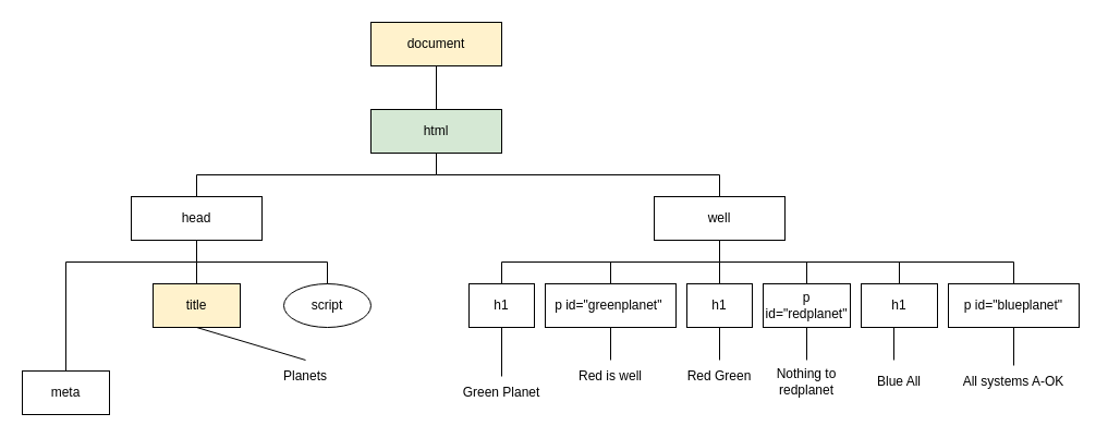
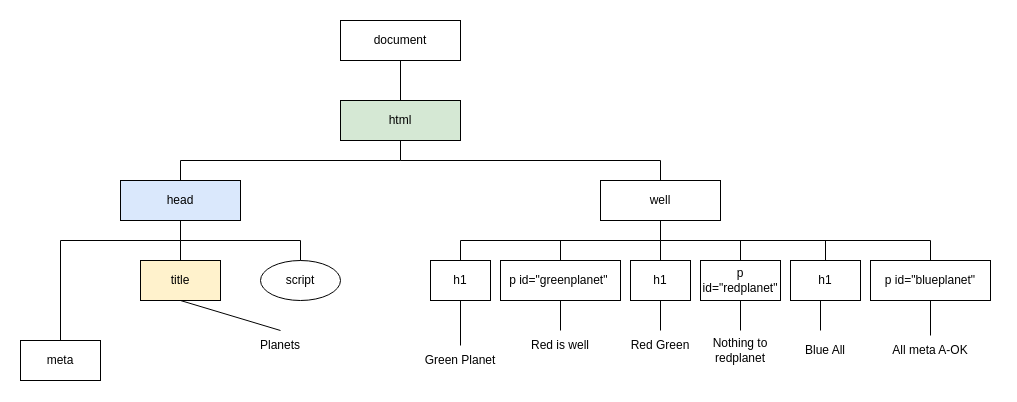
- <mxCell id="2" value="document" style="rounded=0;whiteSpace=wrap;html=1;fillColor=#fff2cc;" vertex="1" parent="1"><mxGeometry x="340" y="20" width="120" height="40" as="geometry" /></mxCell>
+ <mxCell id="2" value="document" style="rounded=0;whiteSpace=wrap;html=1;" vertex="1" parent="1"><mxGeometry x="340" y="20" width="120" height="40" as="geometry" /></mxCell>
- <mxCell id="5" value="head" style="rounded=0;whiteSpace=wrap;html=1;" vertex="1" parent="1"><mxGeometry x="120" y="180" width="120" height="40" as="geometry" /></mxCell>
+ <mxCell id="5" value="head" style="rounded=0;whiteSpace=wrap;html=1;fillColor=#dae8fc;" vertex="1" parent="1"><mxGeometry x="120" y="180" width="120" height="40" as="geometry" /></mxCell>
- <mxCell id="47" value="All systems A-OK" style="text;html=1;strokeColor=none;fillColor=none;align=center;verticalAlign=middle;whiteSpace=wrap;rounded=0;" vertex="1" parent="1"><mxGeometry x="865" y="335" width="130" height="30" as="geometry" /></mxCell>
+ <mxCell id="47" value="All meta A-OK" style="text;html=1;strokeColor=none;fillColor=none;align=center;verticalAlign=middle;whiteSpace=wrap;rounded=0;" vertex="1" parent="1"><mxGeometry x="865" y="335" width="130" height="30" as="geometry" /></mxCell>
